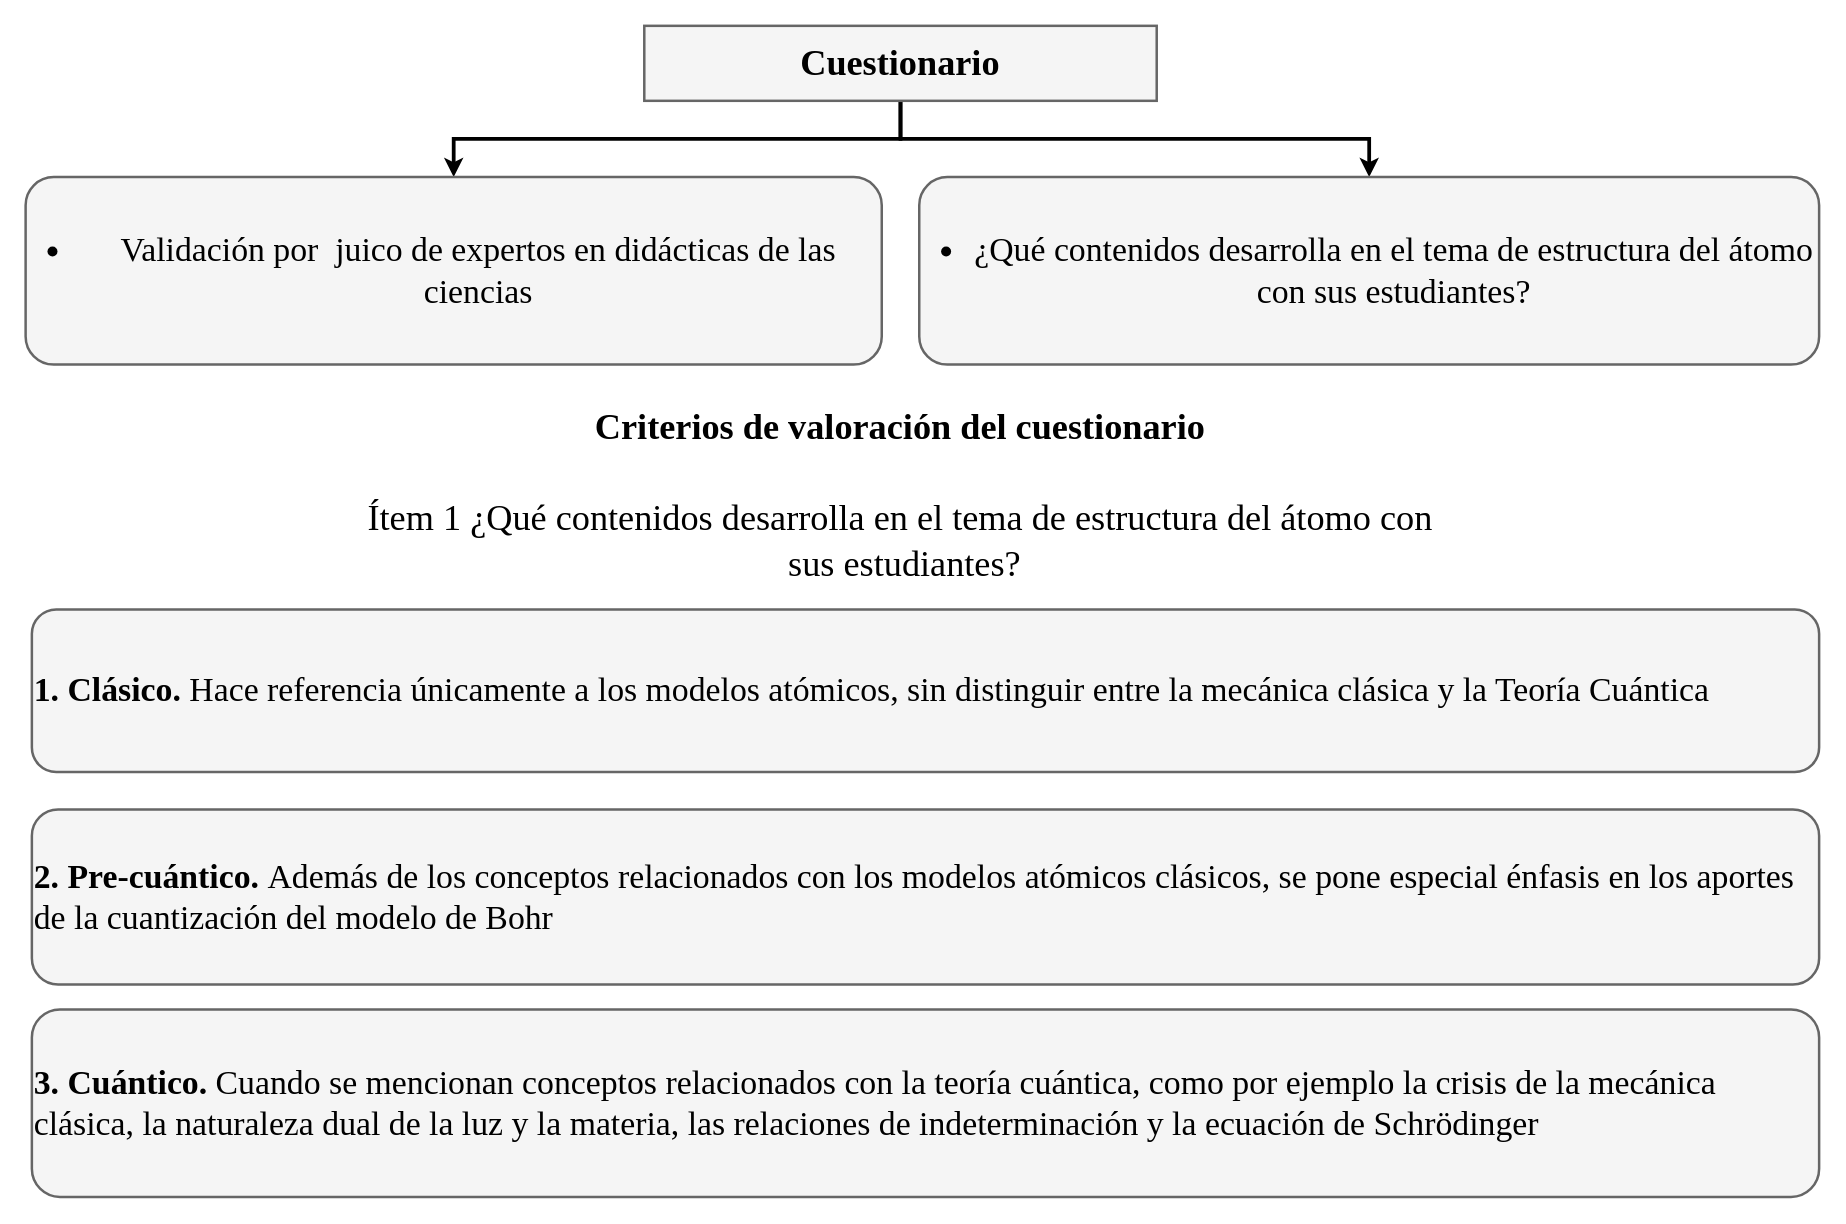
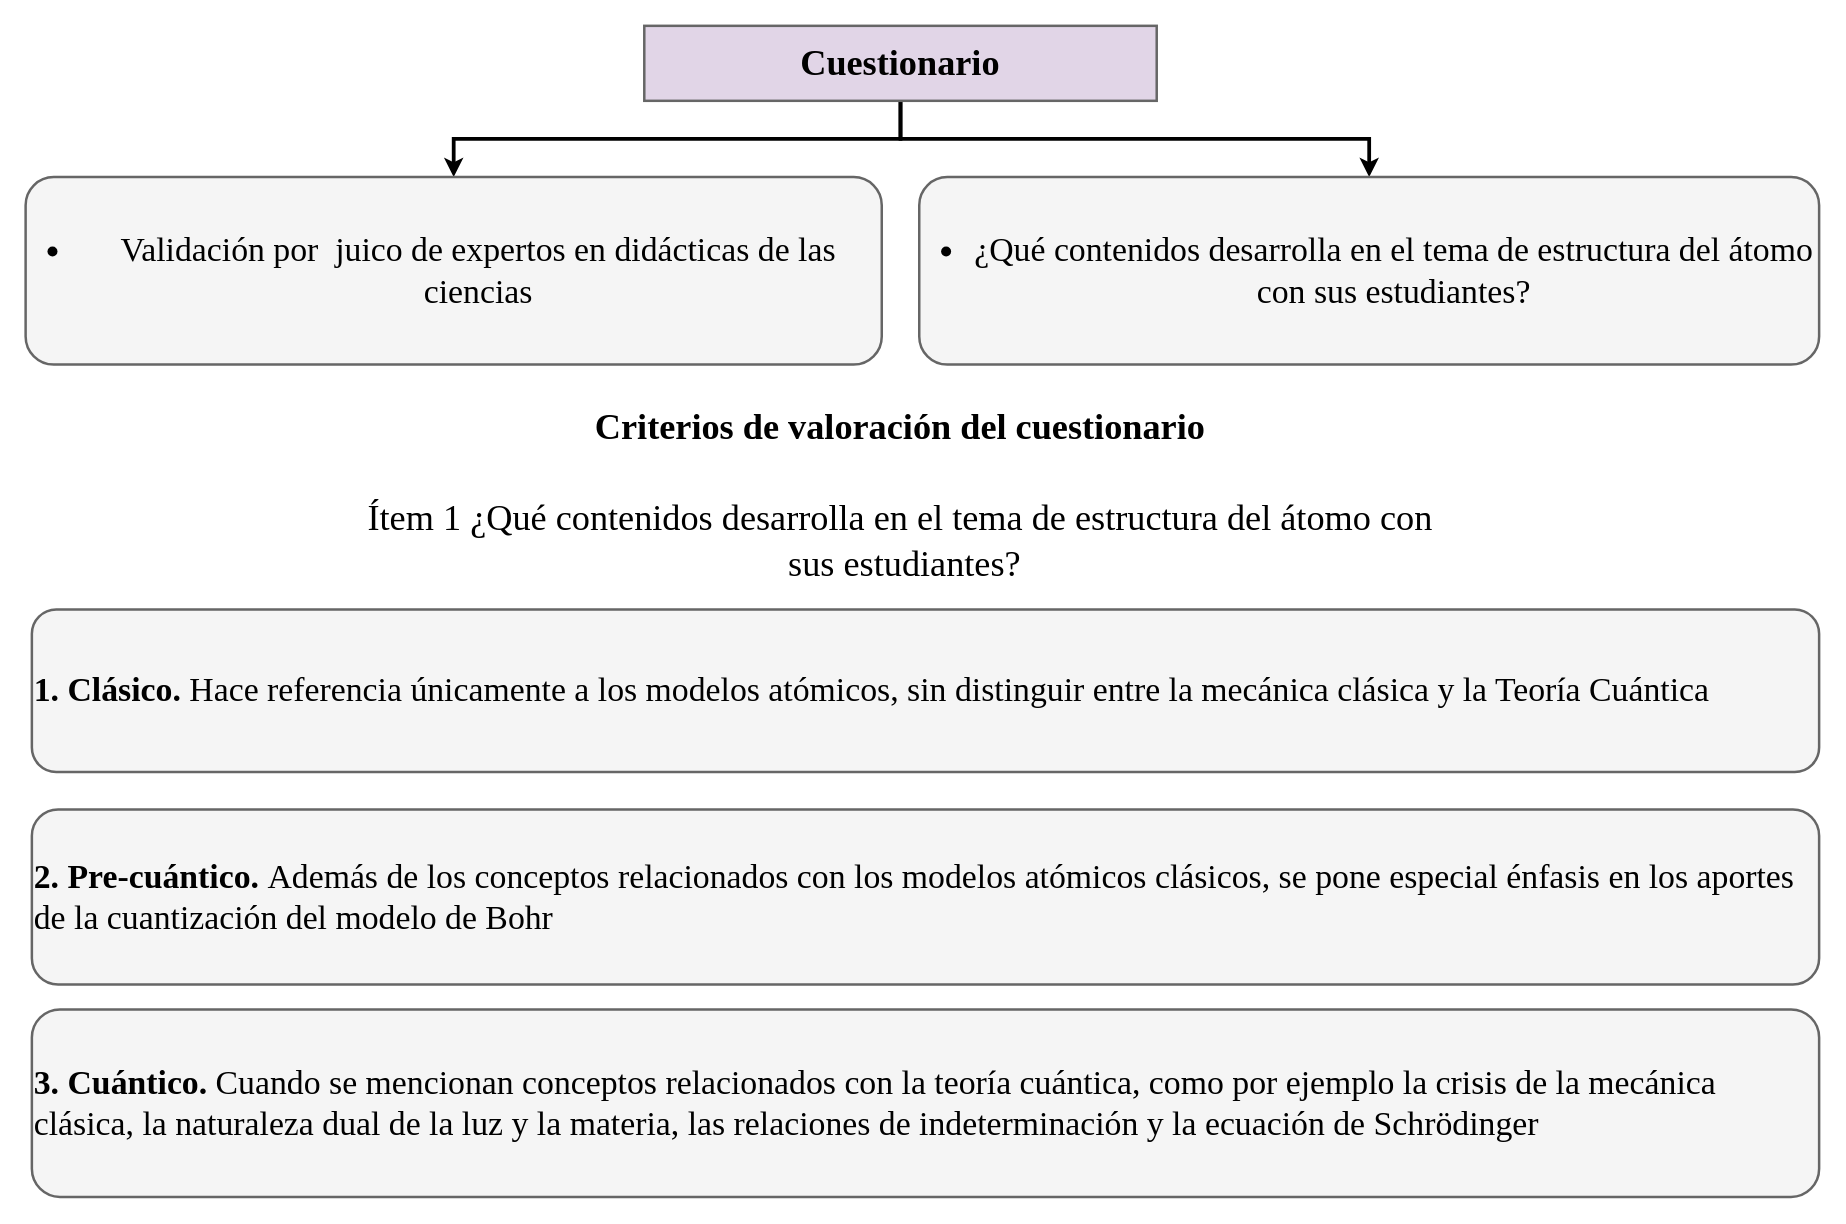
- <mxCell id="4" value="Cuestionario" style="rounded=0;whiteSpace=wrap;html=1;fontFamily=Verdana;fontSize=29;fontStyle=1;fillColor=#f5f5f5;fontColor=#000000;strokeColor=#666666;strokeWidth=2;" vertex="1" parent="1"><mxGeometry x="515" y="20" width="410" height="60" as="geometry" /></mxCell>
+ <mxCell id="4" value="Cuestionario" style="rounded=0;whiteSpace=wrap;html=1;fontFamily=Verdana;fontSize=29;fontStyle=1;fillColor=#e1d5e7;fontColor=#000000;strokeColor=#666666;strokeWidth=2;" vertex="1" parent="1"><mxGeometry x="515" y="20" width="410" height="60" as="geometry" /></mxCell>
